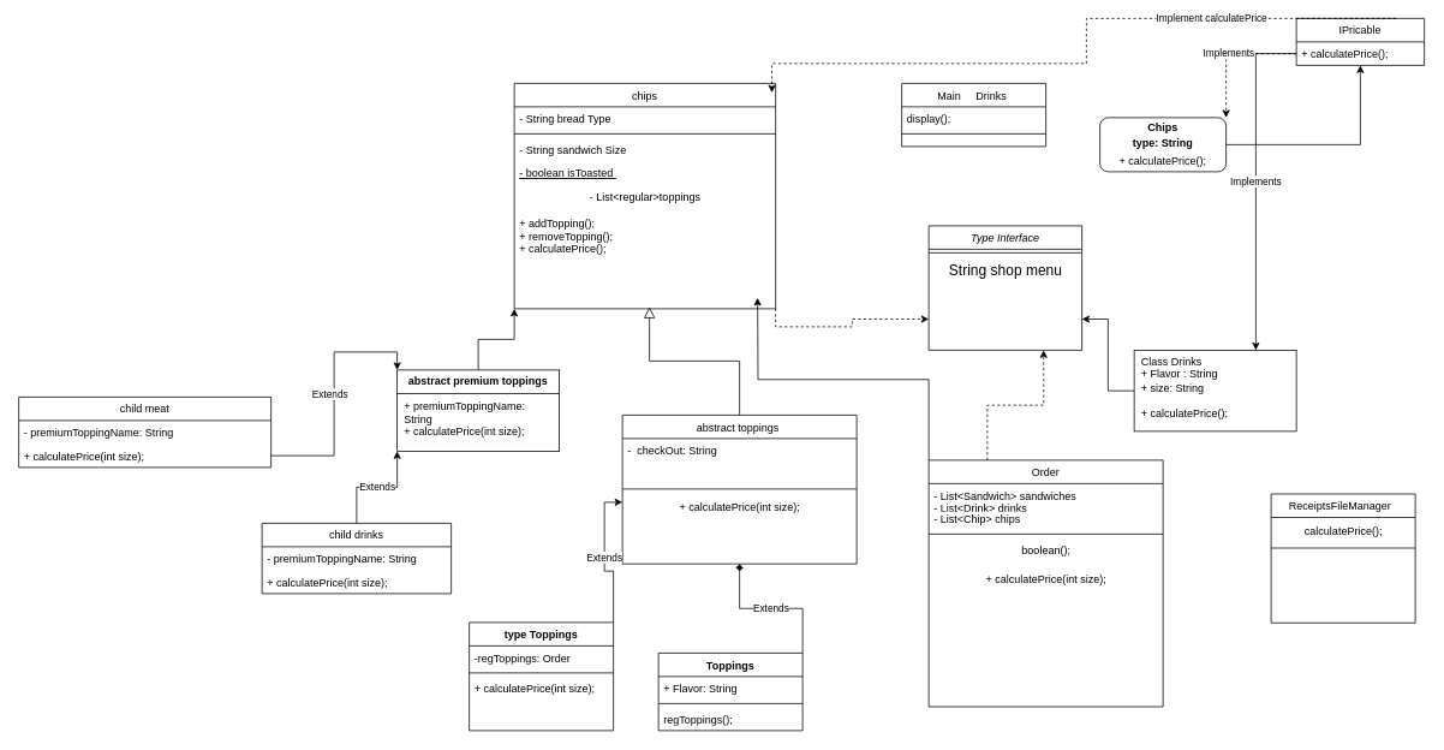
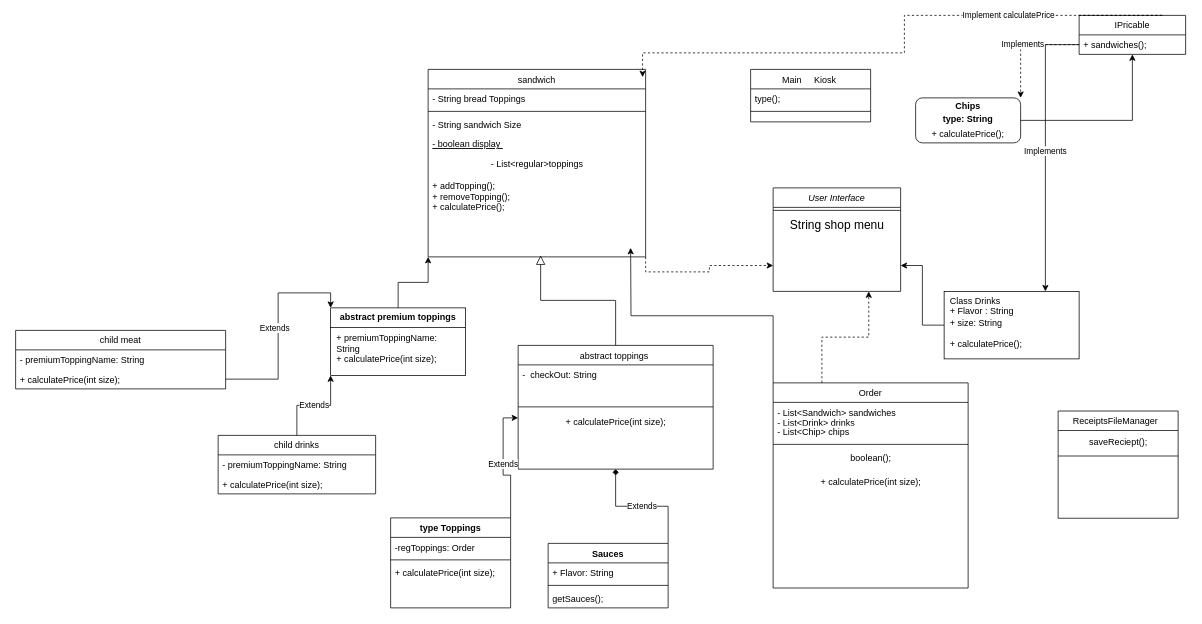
- <mxCell id="53" value="&lt;span style=&quot;text-wrap-mode: nowrap;&quot;&gt;+ calculatePrice();&lt;/span&gt;" style="text;strokeColor=none;fillColor=none;align=left;verticalAlign=top;spacingLeft=4;spacingRight=4;overflow=hidden;rotatable=0;points=[[0,0.5],[1,0.5]];portConstraint=eastwest;whiteSpace=wrap;html=1;" parent="1" vertex="1"><mxGeometry x="1438" y="46" width="142" height="26" as="geometry" /></mxCell>
+ <mxCell id="53" value="&lt;span style=&quot;text-wrap-mode: nowrap;&quot;&gt;+ sandwiches();&lt;/span&gt;" style="text;strokeColor=none;fillColor=none;align=left;verticalAlign=top;spacingLeft=4;spacingRight=4;overflow=hidden;rotatable=0;points=[[0,0.5],[1,0.5]];portConstraint=eastwest;whiteSpace=wrap;html=1;" parent="1" vertex="1"><mxGeometry x="1438" y="46" width="142" height="26" as="geometry" /></mxCell>
- <mxCell id="15" value="chips" style="swimlane;fontStyle=0;align=center;verticalAlign=top;childLayout=stackLayout;horizontal=1;startSize=26;horizontalStack=0;resizeParent=1;resizeLast=0;collapsible=1;marginBottom=0;rounded=0;shadow=0;strokeWidth=1;" parent="1" vertex="1"><mxGeometry x="570" y="92" width="290" height="250" as="geometry"><mxRectangle x="130" y="380" width="160" height="26" as="alternateBounds" /></mxGeometry></mxCell>
+ <mxCell id="15" value="sandwich" style="swimlane;fontStyle=0;align=center;verticalAlign=top;childLayout=stackLayout;horizontal=1;startSize=26;horizontalStack=0;resizeParent=1;resizeLast=0;collapsible=1;marginBottom=0;rounded=0;shadow=0;strokeWidth=1;" parent="1" vertex="1"><mxGeometry x="570" y="92" width="290" height="250" as="geometry"><mxRectangle x="130" y="380" width="160" height="26" as="alternateBounds" /></mxGeometry></mxCell>
- <mxCell id="11" value="Main     Drinks " style="swimlane;fontStyle=0;align=center;verticalAlign=top;childLayout=stackLayout;horizontal=1;startSize=26;horizontalStack=0;resizeParent=1;resizeLast=0;collapsible=1;marginBottom=0;rounded=0;shadow=0;strokeWidth=1;" parent="1" vertex="1"><mxGeometry x="1000" y="92" width="160" height="70" as="geometry"><mxRectangle x="340" y="380" width="170" height="26" as="alternateBounds" /></mxGeometry></mxCell>
+ <mxCell id="11" value="Main     Kiosk " style="swimlane;fontStyle=0;align=center;verticalAlign=top;childLayout=stackLayout;horizontal=1;startSize=26;horizontalStack=0;resizeParent=1;resizeLast=0;collapsible=1;marginBottom=0;rounded=0;shadow=0;strokeWidth=1;" parent="1" vertex="1"><mxGeometry x="1000" y="92" width="160" height="70" as="geometry"><mxRectangle x="340" y="380" width="170" height="26" as="alternateBounds" /></mxGeometry></mxCell>
- <mxCell id="16" value="- String bread Type&#10;" style="text;align=left;verticalAlign=top;spacingLeft=4;spacingRight=4;overflow=hidden;rotatable=0;points=[[0,0.5],[1,0.5]];portConstraint=eastwest;" parent="15" vertex="1"><mxGeometry y="26" width="290" height="26" as="geometry" /></mxCell>
+ <mxCell id="16" value="- String bread Toppings&#10;" style="text;align=left;verticalAlign=top;spacingLeft=4;spacingRight=4;overflow=hidden;rotatable=0;points=[[0,0.5],[1,0.5]];portConstraint=eastwest;" parent="15" vertex="1"><mxGeometry y="26" width="290" height="26" as="geometry" /></mxCell>
- <mxCell id="12" value="display();" style="text;align=left;verticalAlign=top;spacingLeft=4;spacingRight=4;overflow=hidden;rotatable=0;points=[[0,0.5],[1,0.5]];portConstraint=eastwest;" parent="11" vertex="1"><mxGeometry y="26" width="160" height="26" as="geometry" /></mxCell>
+ <mxCell id="12" value="type();" style="text;align=left;verticalAlign=top;spacingLeft=4;spacingRight=4;overflow=hidden;rotatable=0;points=[[0,0.5],[1,0.5]];portConstraint=eastwest;" parent="11" vertex="1"><mxGeometry y="26" width="160" height="26" as="geometry" /></mxCell>
- <mxCell id="19" value="- boolean isToasted " style="text;align=left;verticalAlign=top;spacingLeft=4;spacingRight=4;overflow=hidden;rotatable=0;points=[[0,0.5],[1,0.5]];portConstraint=eastwest;fontStyle=4" parent="15" vertex="1"><mxGeometry y="86" width="290" height="26" as="geometry" /></mxCell>
+ <mxCell id="19" value="- boolean display " style="text;align=left;verticalAlign=top;spacingLeft=4;spacingRight=4;overflow=hidden;rotatable=0;points=[[0,0.5],[1,0.5]];portConstraint=eastwest;fontStyle=4" parent="15" vertex="1"><mxGeometry y="86" width="290" height="26" as="geometry" /></mxCell>
- <mxCell id="2" value="Type Interface" style="swimlane;fontStyle=2;align=center;verticalAlign=top;childLayout=stackLayout;horizontal=1;startSize=26;horizontalStack=0;resizeParent=1;resizeLast=0;collapsible=1;marginBottom=0;rounded=0;shadow=0;strokeWidth=1;" parent="1" vertex="1"><mxGeometry y="250" width="170" height="138" as="geometry" x="1030"><mxRectangle x="230" y="140" width="160" height="26" as="alternateBounds" /></mxGeometry></mxCell>
+ <mxCell id="2" value="User Interface" style="swimlane;fontStyle=2;align=center;verticalAlign=top;childLayout=stackLayout;horizontal=1;startSize=26;horizontalStack=0;resizeParent=1;resizeLast=0;collapsible=1;marginBottom=0;rounded=0;shadow=0;strokeWidth=1;" parent="1" vertex="1"><mxGeometry y="250" width="170" height="138" as="geometry" x="1030"><mxRectangle x="230" y="140" width="160" height="26" as="alternateBounds" /></mxGeometry></mxCell>
- <mxCell id="36" value="calculatePrice();" style="text;html=1;align=center;verticalAlign=middle;resizable=0;points=[];autosize=1;strokeColor=none;fillColor=none;" parent="35" vertex="1"><mxGeometry y="26" width="160" height="30" as="geometry" /></mxCell>
+ <mxCell id="36" value="saveReciept();" style="text;html=1;align=center;verticalAlign=middle;resizable=0;points=[];autosize=1;strokeColor=none;fillColor=none;" parent="35" vertex="1"><mxGeometry y="26" width="160" height="30" as="geometry" /></mxCell>
- <mxCell id="26" value="Toppings" style="swimlane;fontStyle=1;align=center;verticalAlign=top;childLayout=stackLayout;horizontal=1;startSize=26;horizontalStack=0;resizeParent=1;resizeParentMax=0;resizeLast=0;collapsible=1;marginBottom=0;whiteSpace=wrap;html=1;" parent="1" vertex="1"><mxGeometry x="730" y="724" width="160" height="86" as="geometry" /></mxCell>
+ <mxCell id="26" value="Sauces" style="swimlane;fontStyle=1;align=center;verticalAlign=top;childLayout=stackLayout;horizontal=1;startSize=26;horizontalStack=0;resizeParent=1;resizeParentMax=0;resizeLast=0;collapsible=1;marginBottom=0;whiteSpace=wrap;html=1;" parent="1" vertex="1"><mxGeometry x="730" y="724" width="160" height="86" as="geometry" /></mxCell>
- <mxCell id="29" value="regToppings();" style="text;strokeColor=none;fillColor=none;align=left;verticalAlign=top;spacingLeft=4;spacingRight=4;overflow=hidden;rotatable=0;points=[[0,0.5],[1,0.5]];portConstraint=eastwest;whiteSpace=wrap;html=1;" parent="26" vertex="1"><mxGeometry y="60" width="160" height="26" as="geometry" /></mxCell>
+ <mxCell id="29" value="getSauces();" style="text;strokeColor=none;fillColor=none;align=left;verticalAlign=top;spacingLeft=4;spacingRight=4;overflow=hidden;rotatable=0;points=[[0,0.5],[1,0.5]];portConstraint=eastwest;whiteSpace=wrap;html=1;" parent="26" vertex="1"><mxGeometry y="60" width="160" height="26" as="geometry" /></mxCell>
